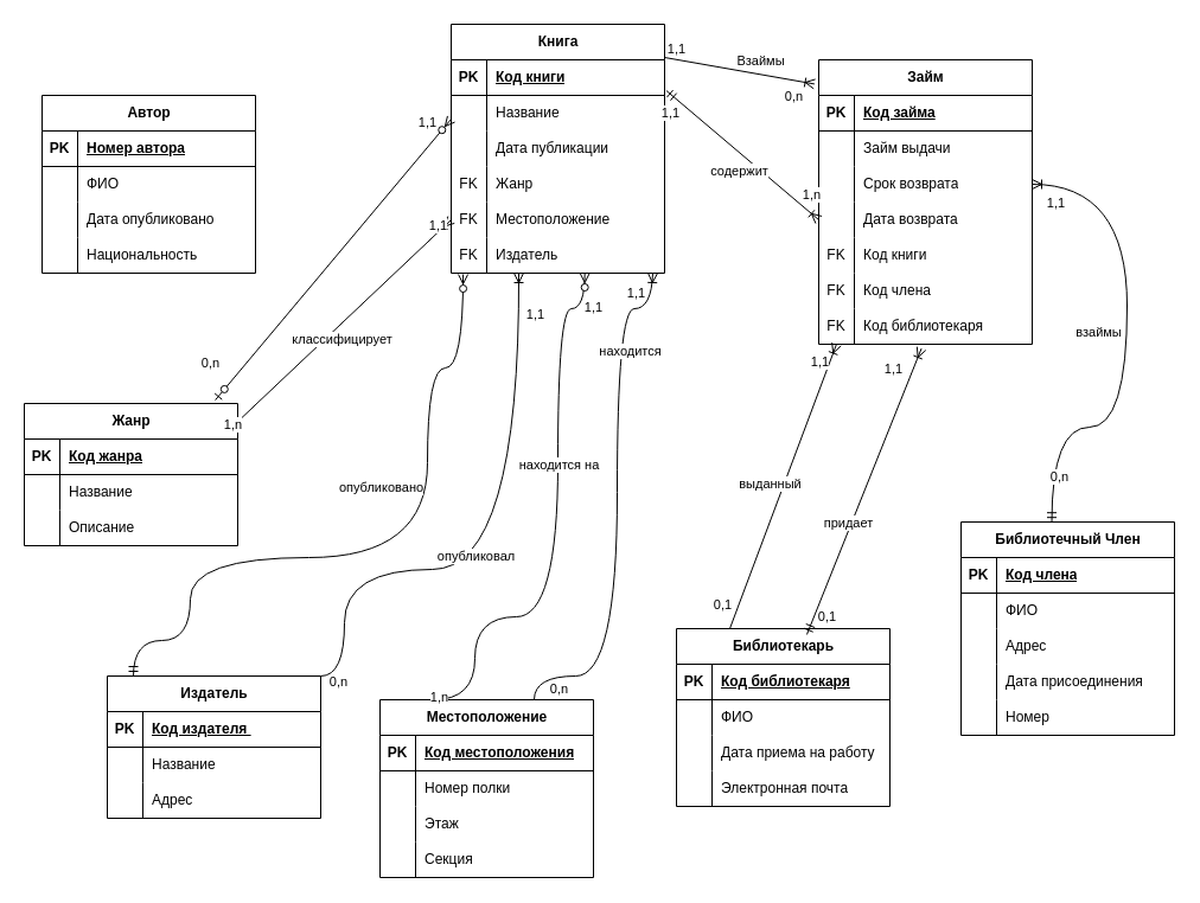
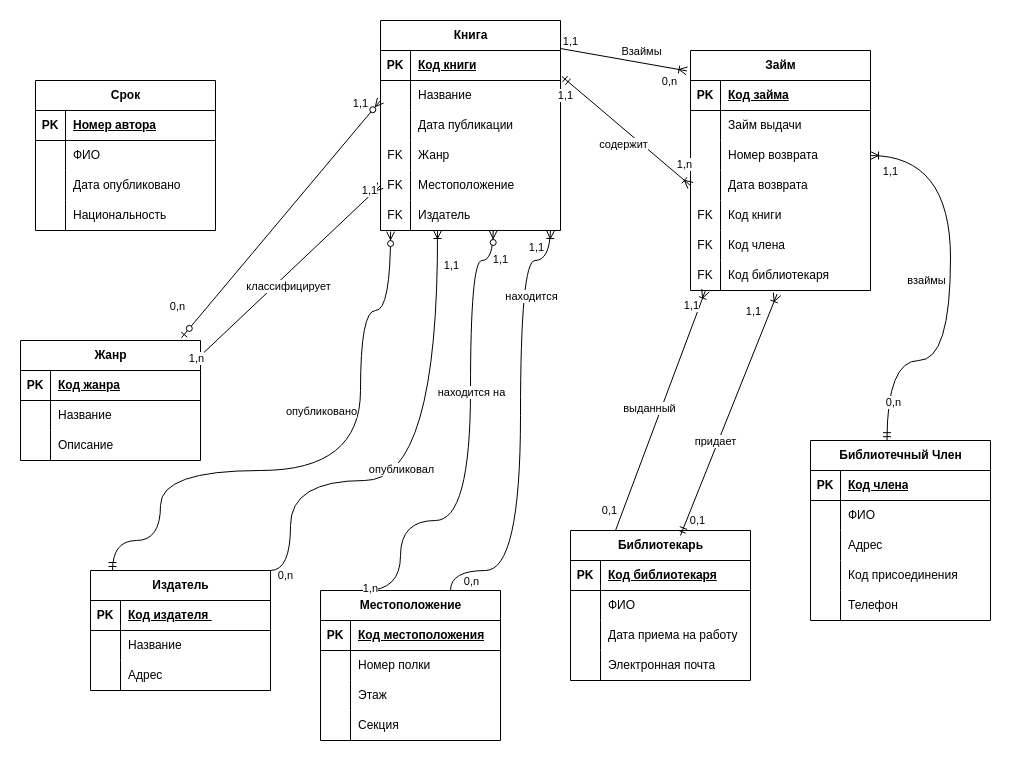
- <mxCell id="21" value="Автор" style="shape=table;startSize=30;container=1;collapsible=1;childLayout=tableLayout;fixedRows=1;rowLines=0;fontStyle=1;align=center;resizeLast=1;html=1;" vertex="1" parent="1"><mxGeometry x="35" y="80" width="180" height="150" as="geometry" /></mxCell>
+ <mxCell id="21" value="Срок" style="shape=table;startSize=30;container=1;collapsible=1;childLayout=tableLayout;fixedRows=1;rowLines=0;fontStyle=1;align=center;resizeLast=1;html=1;" vertex="1" parent="1"><mxGeometry x="35" y="80" width="180" height="150" as="geometry" /></mxCell>
- <mxCell id="69" value="Срок возврата" style="shape=partialRectangle;connectable=0;fillColor=none;top=0;left=0;bottom=0;right=0;align=left;spacingLeft=6;overflow=hidden;whiteSpace=wrap;html=1;" vertex="1" parent="67"><mxGeometry x="30" width="150" height="30" as="geometry"><mxRectangle width="150" height="30" as="alternateBounds" /></mxGeometry></mxCell>
+ <mxCell id="69" value="Номер возврата" style="shape=partialRectangle;connectable=0;fillColor=none;top=0;left=0;bottom=0;right=0;align=left;spacingLeft=6;overflow=hidden;whiteSpace=wrap;html=1;" vertex="1" parent="67"><mxGeometry x="30" width="150" height="30" as="geometry"><mxRectangle width="150" height="30" as="alternateBounds" /></mxGeometry></mxCell>
- <mxCell id="56" value="Дата присоединения" style="shape=partialRectangle;connectable=0;fillColor=none;top=0;left=0;bottom=0;right=0;align=left;spacingLeft=6;overflow=hidden;whiteSpace=wrap;html=1;" vertex="1" parent="54"><mxGeometry x="30" width="150" height="30" as="geometry"><mxRectangle width="150" height="30" as="alternateBounds" /></mxGeometry></mxCell>
+ <mxCell id="56" value="Код присоединения" style="shape=partialRectangle;connectable=0;fillColor=none;top=0;left=0;bottom=0;right=0;align=left;spacingLeft=6;overflow=hidden;whiteSpace=wrap;html=1;" vertex="1" parent="54"><mxGeometry x="30" width="150" height="30" as="geometry"><mxRectangle width="150" height="30" as="alternateBounds" /></mxGeometry></mxCell>
- <mxCell id="59" value="Номер" style="shape=partialRectangle;connectable=0;fillColor=none;top=0;left=0;bottom=0;right=0;align=left;spacingLeft=6;overflow=hidden;whiteSpace=wrap;html=1;" vertex="1" parent="57"><mxGeometry x="30" width="150" height="30" as="geometry"><mxRectangle width="150" height="30" as="alternateBounds" /></mxGeometry></mxCell>
+ <mxCell id="59" value="Телефон" style="shape=partialRectangle;connectable=0;fillColor=none;top=0;left=0;bottom=0;right=0;align=left;spacingLeft=6;overflow=hidden;whiteSpace=wrap;html=1;" vertex="1" parent="57"><mxGeometry x="30" width="150" height="30" as="geometry"><mxRectangle width="150" height="30" as="alternateBounds" /></mxGeometry></mxCell>
